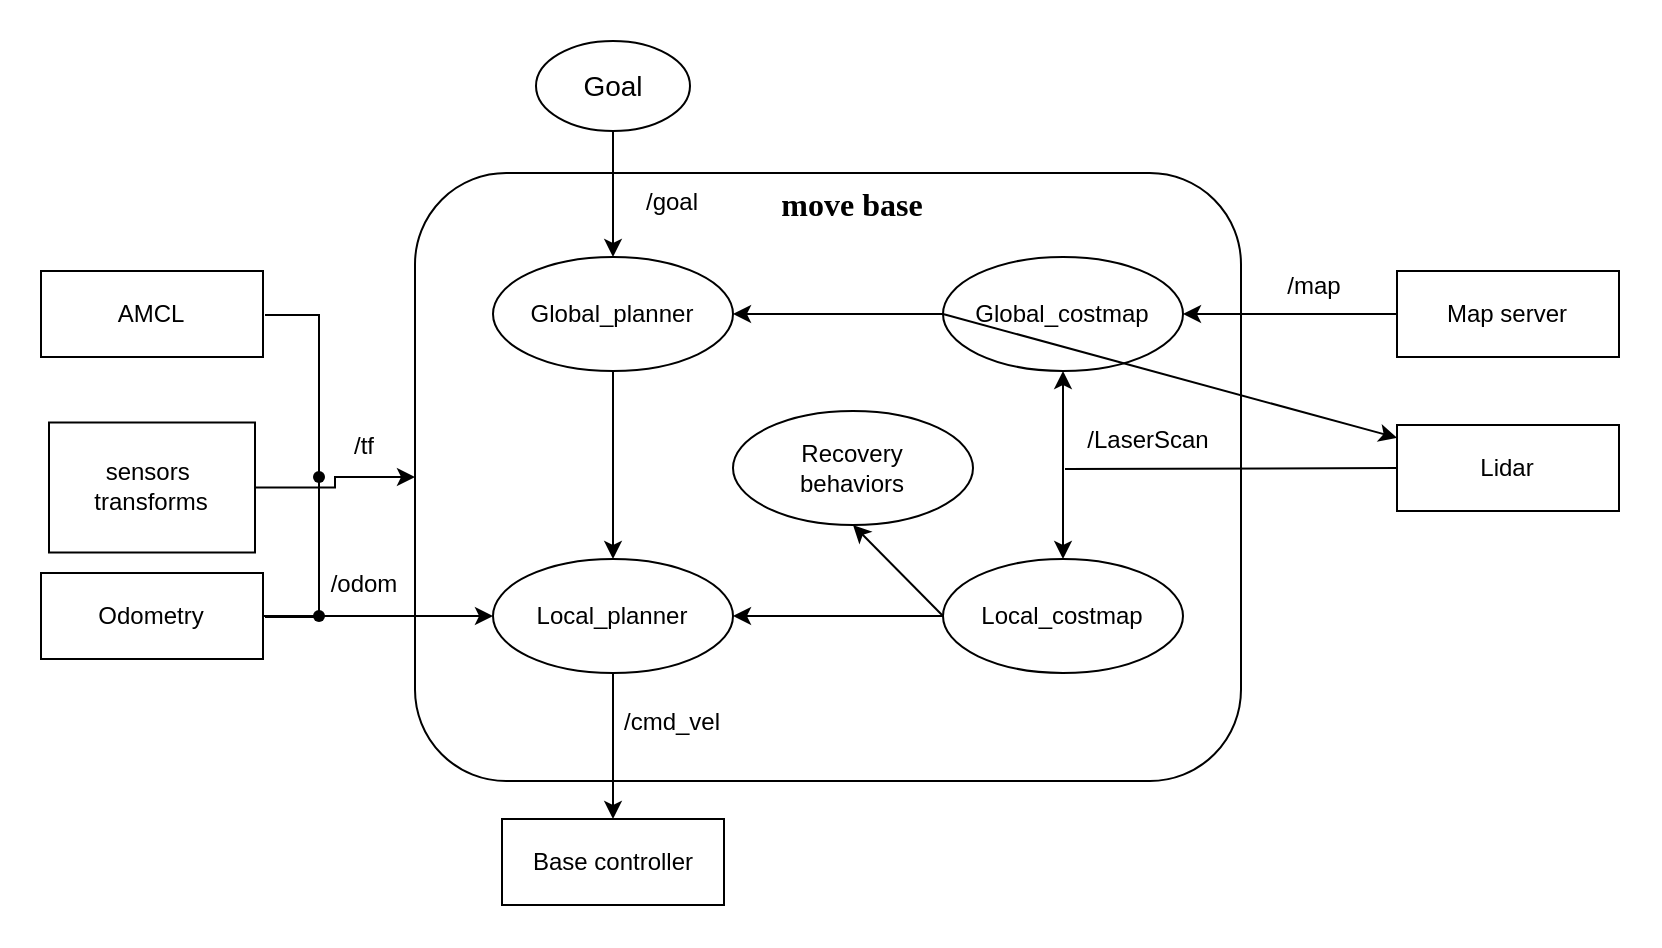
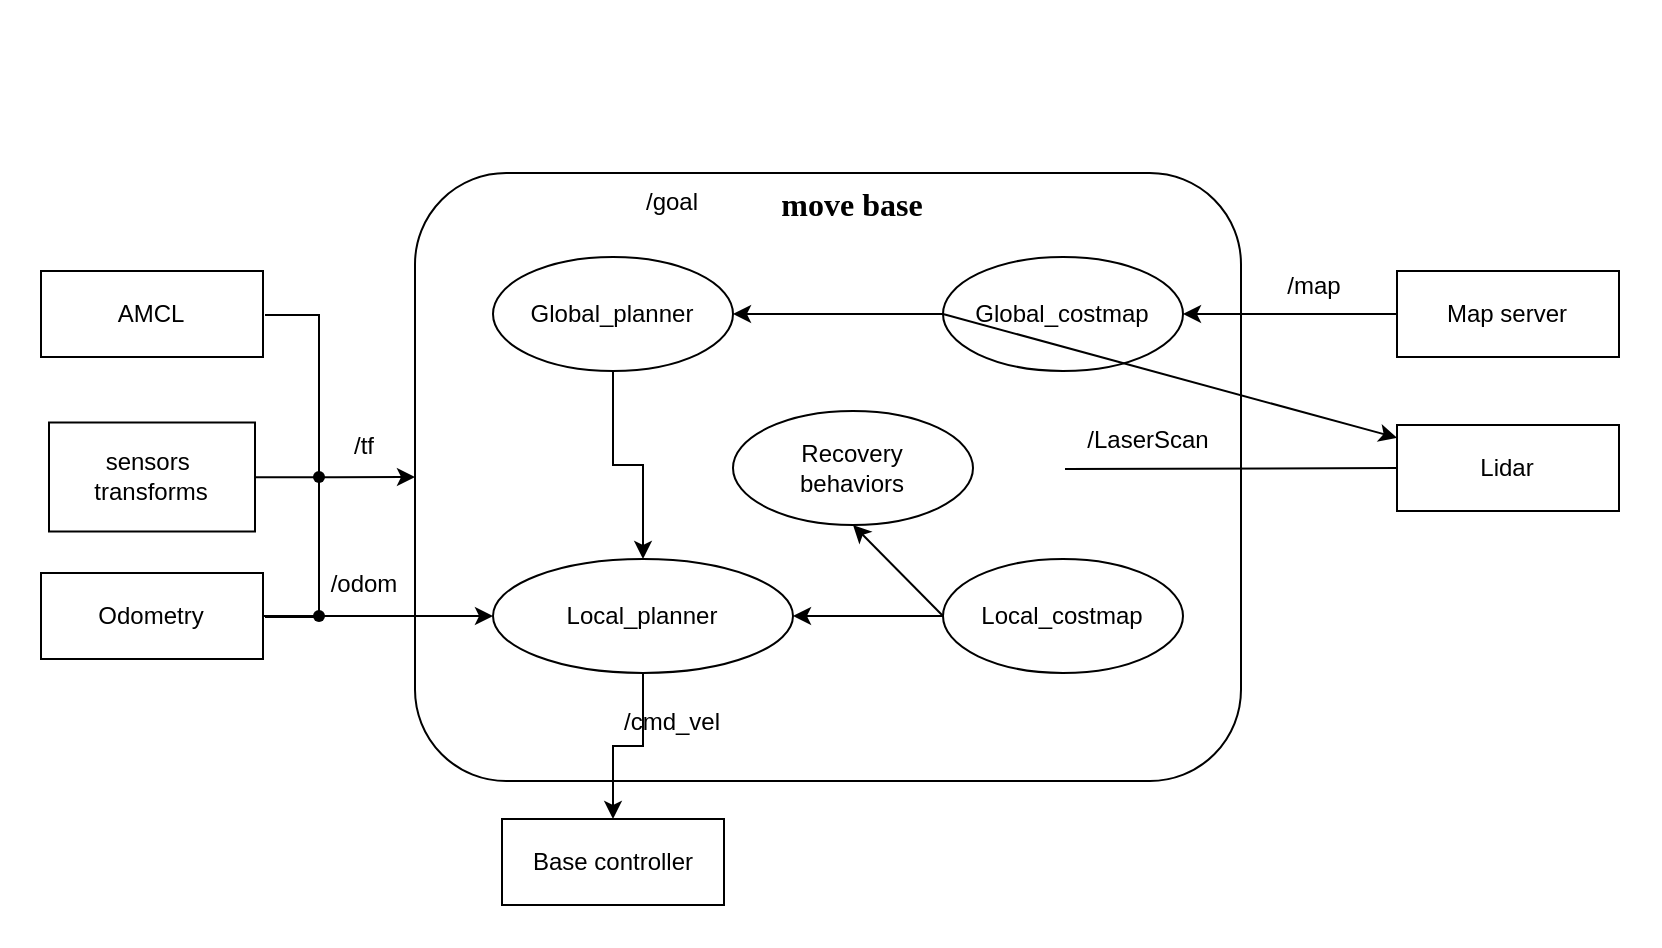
- <mxCell id="4" value="&lt;font style=&quot;font-size: 14px;&quot;&gt;Goal&lt;/font&gt;" style="ellipse;whiteSpace=wrap;html=1;" vertex="1" parent="1"><mxGeometry x="267.5" y="20" width="77" height="45" as="geometry" /></mxCell>
- <mxCell id="3" value="" style="edgeStyle=orthogonalEdgeStyle;rounded=0;orthogonalLoop=1;jettySize=auto;html=1;" edge="1" parent="1" source="4" target="21"><mxGeometry relative="1" as="geometry" /></mxCell>
- <mxCell id="14" value="" style="endArrow=classic;startArrow=classic;html=1;rounded=0;entryX=0.5;entryY=1;entryDx=0;entryDy=0;exitX=0.5;exitY=0;exitDx=0;exitDy=0;" edge="1" parent="1" source="12" target="10"><mxGeometry width="50" height="50" relative="1" as="geometry"><mxPoint x="481" y="258" as="sourcePoint" /><mxPoint x="531" y="208" as="targetPoint" /></mxGeometry></mxCell>
- <mxCell id="27" value="sensors&amp;nbsp;&lt;br&gt;transforms" style="rounded=0;whiteSpace=wrap;html=1;" vertex="1" parent="1"><mxGeometry x="24" y="210.75" width="103" height="65" as="geometry" /></mxCell>
+ <mxCell id="27" value="sensors&amp;nbsp;&lt;br&gt;transforms" style="rounded=0;whiteSpace=wrap;html=1;" vertex="1" parent="1"><mxGeometry x="24" y="210.75" width="103" height="54.5" as="geometry" /></mxCell>
- <mxCell id="23" value="Local_planner" style="ellipse;whiteSpace=wrap;html=1;" vertex="1" parent="1"><mxGeometry x="246" y="279" width="120" height="57" as="geometry" /></mxCell>
+ <mxCell id="23" value="Local_planner" style="ellipse;whiteSpace=wrap;html=1;" vertex="1" parent="1"><mxGeometry x="246" y="279" width="150" height="57" as="geometry" /></mxCell>
